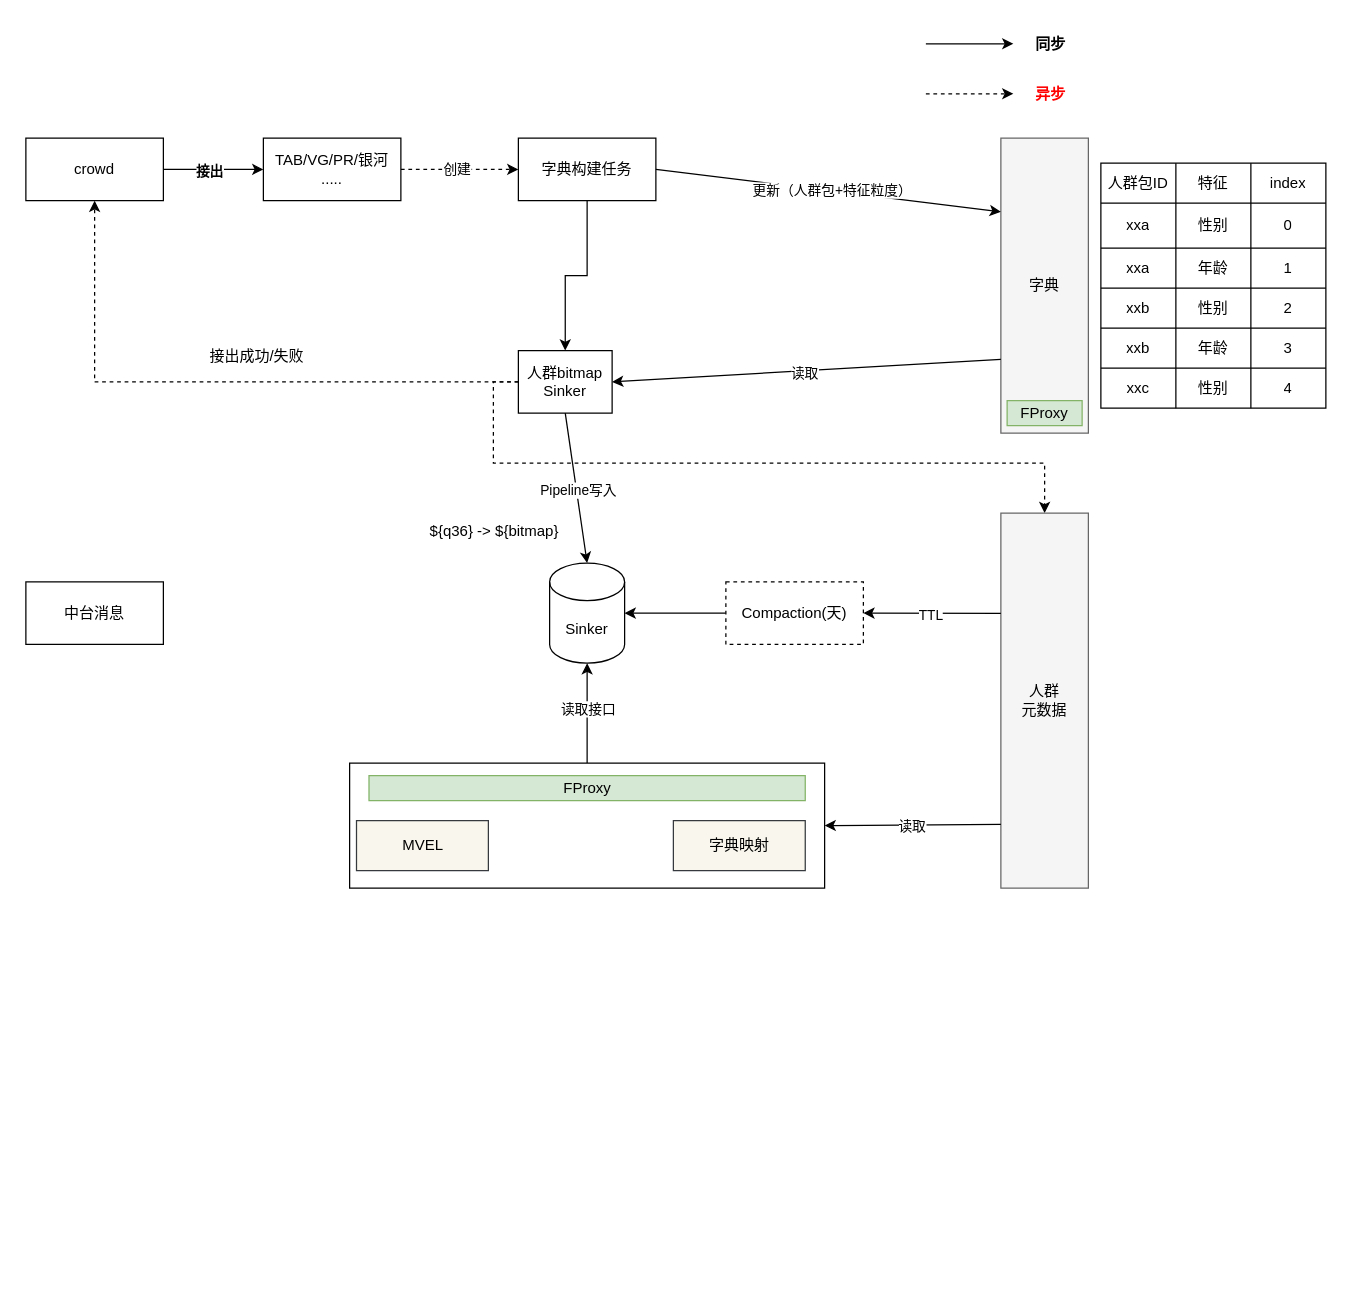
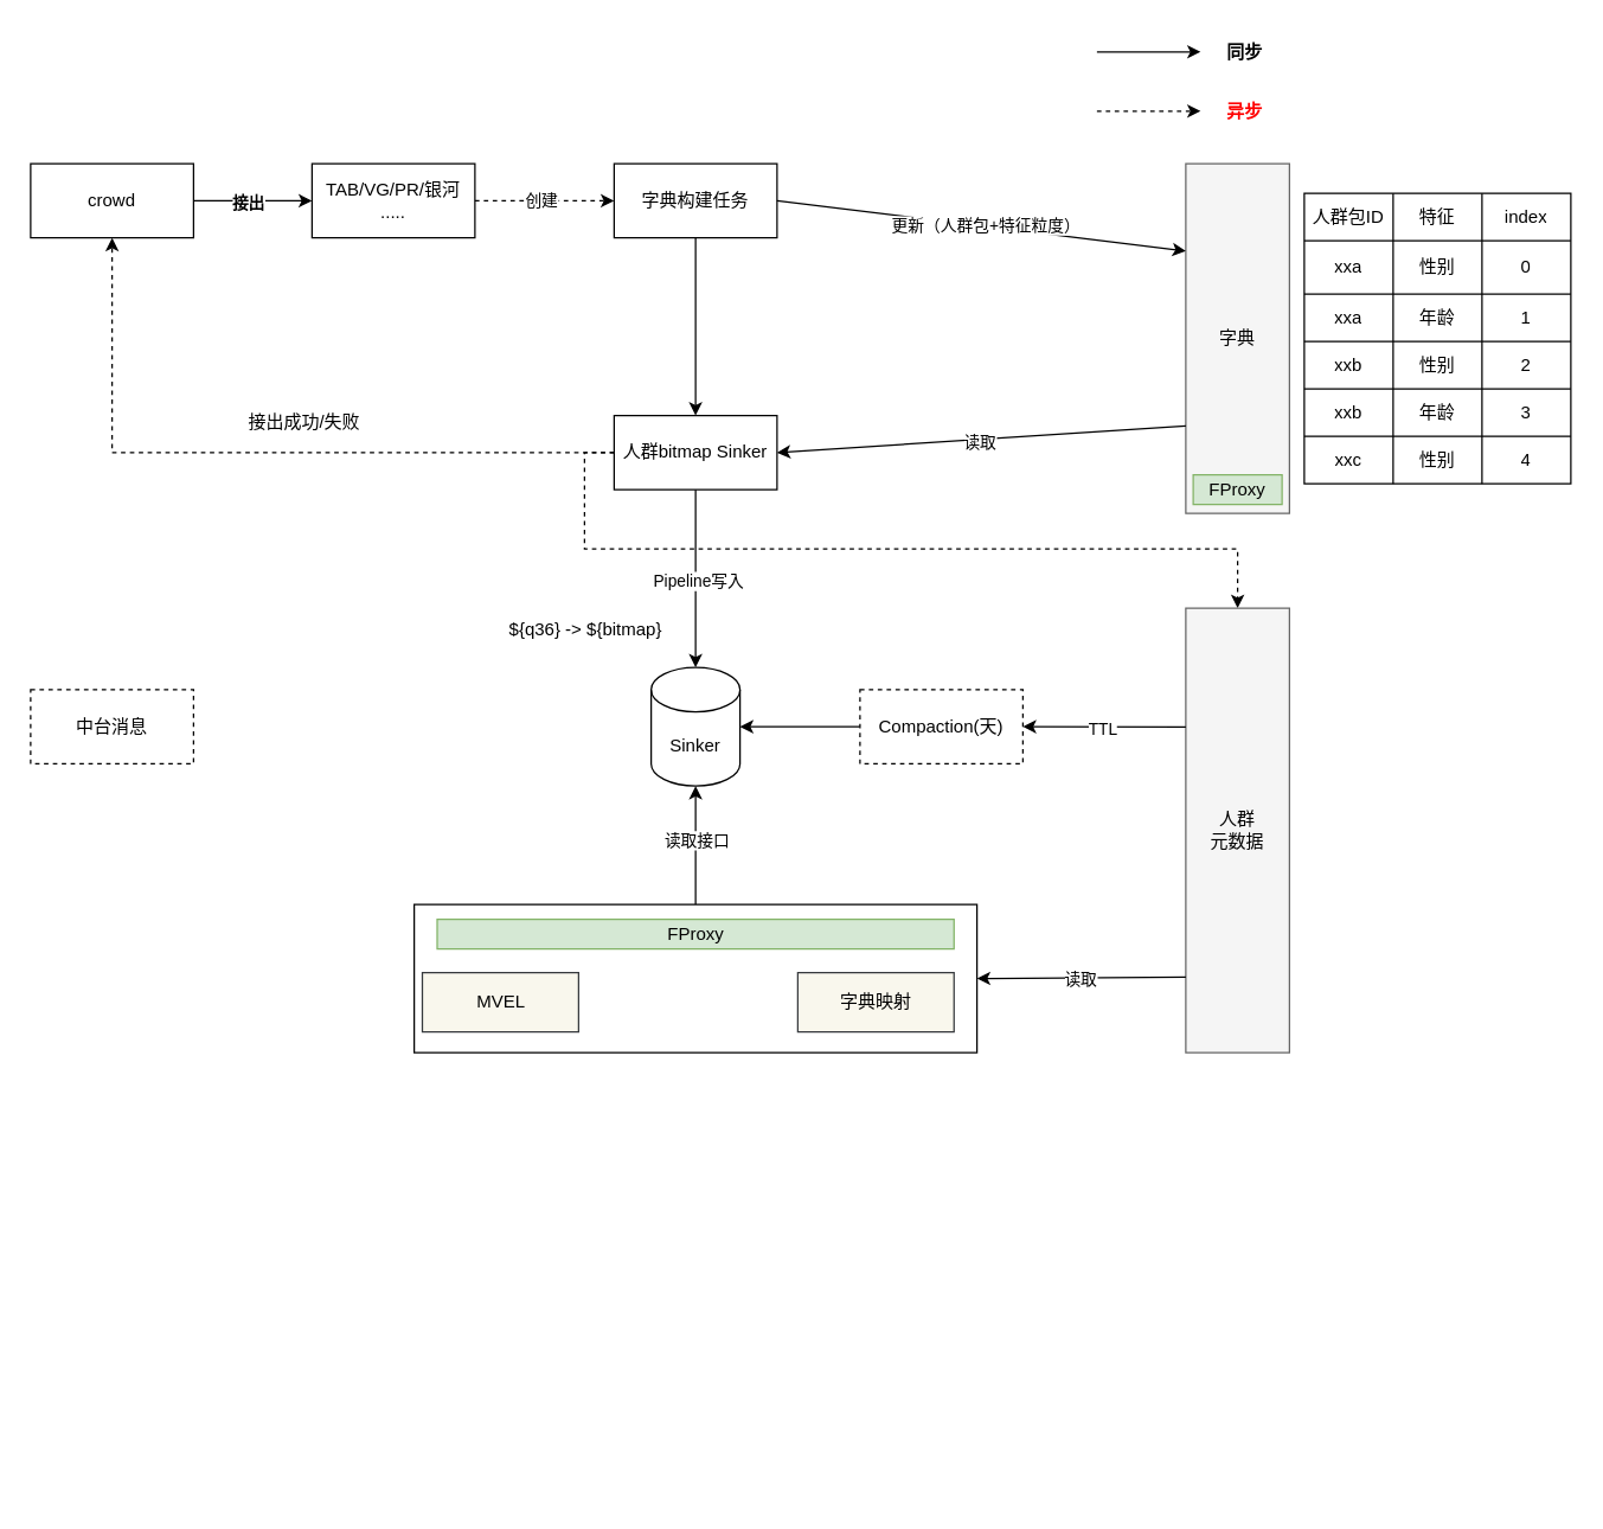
- <mxCell id="11" value="人群bitmap Sinker" style="rounded=0;whiteSpace=wrap;html=1;" vertex="1" parent="1"><mxGeometry x="414" y="280" width="75" height="50" as="geometry" /></mxCell>
+ <mxCell id="11" value="人群bitmap Sinker" style="rounded=0;whiteSpace=wrap;html=1;" vertex="1" parent="1"><mxGeometry x="414" y="280" width="110" height="50" as="geometry" /></mxCell>
- <mxCell id="20" value="中台消息" style="rounded=0;whiteSpace=wrap;html=1;" vertex="1" parent="1"><mxGeometry x="20" y="465" width="110" height="50" as="geometry" /></mxCell>
+ <mxCell id="20" value="中台消息" style="rounded=0;whiteSpace=wrap;html=1;dashed=1;" vertex="1" parent="1"><mxGeometry x="20" y="465" width="110" height="50" as="geometry" /></mxCell>
